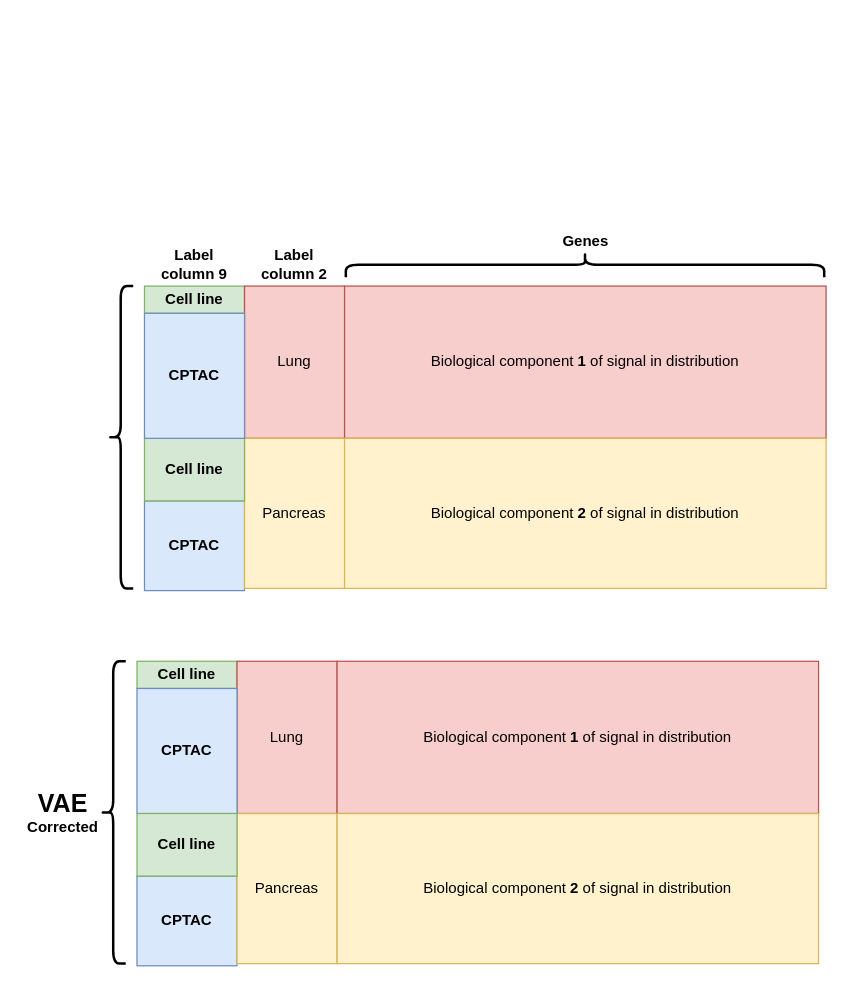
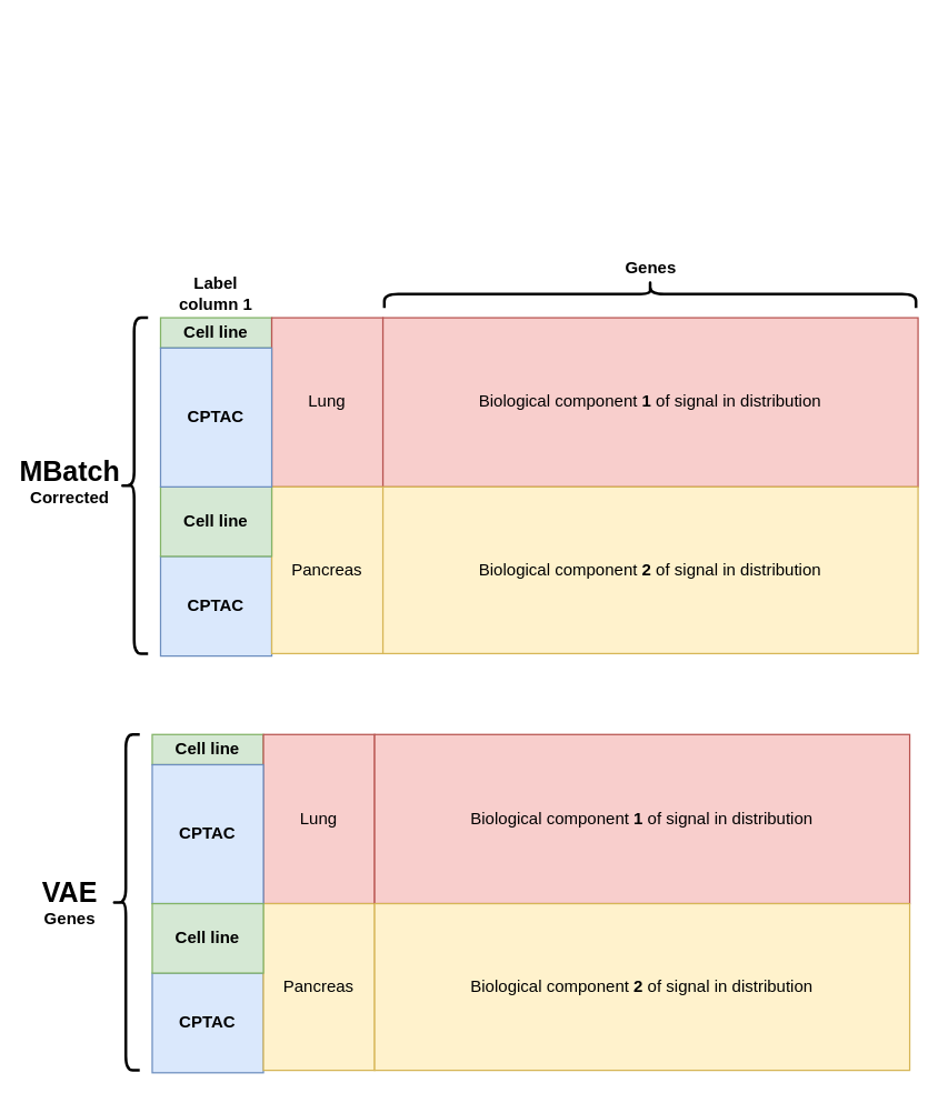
- <mxCell id="13" value="&lt;b style=&quot;border-color: var(--border-color);&quot;&gt;Label column 9&lt;/b&gt;" style="text;html=1;strokeColor=none;fillColor=none;align=center;verticalAlign=middle;whiteSpace=wrap;rounded=0;" parent="1" vertex="1"><mxGeometry x="125" y="196.25" width="60" height="30" as="geometry" /></mxCell>
+ <mxCell id="13" value="&lt;b style=&quot;border-color: var(--border-color);&quot;&gt;Label column 1&lt;/b&gt;" style="text;html=1;strokeColor=none;fillColor=none;align=center;verticalAlign=middle;whiteSpace=wrap;rounded=0;" parent="1" vertex="1"><mxGeometry x="125" y="196.25" width="60" height="30" as="geometry" /></mxCell>
- <mxCell id="14" value="&lt;b style=&quot;border-color: var(--border-color);&quot;&gt;Label column 2&lt;/b&gt;" style="text;html=1;strokeColor=none;fillColor=none;align=center;verticalAlign=middle;whiteSpace=wrap;rounded=0;" parent="1" vertex="1"><mxGeometry x="205" y="196.25" width="60" height="30" as="geometry" /></mxCell>
+ <mxCell id="10" value="&lt;b&gt;&lt;font style=&quot;font-size: 20px;&quot;&gt;MBatch&lt;/font&gt;&lt;br&gt;Corrected&lt;br&gt;&lt;/b&gt;" style="text;html=1;strokeColor=none;fillColor=none;align=center;verticalAlign=middle;whiteSpace=wrap;rounded=0;" parent="1" vertex="1"><mxGeometry x="20" y="331.12" width="60" height="30" as="geometry" /></mxCell>
- <mxCell id="21" value="&lt;b&gt;&lt;font style=&quot;font-size: 20px;&quot;&gt;VAE&lt;/font&gt;&lt;br&gt;Corrected&lt;br&gt;&lt;/b&gt;" style="text;html=1;strokeColor=none;fillColor=none;align=center;verticalAlign=middle;whiteSpace=wrap;rounded=0;" vertex="1" parent="1"><mxGeometry x="20" y="634.13" width="60" height="30" as="geometry" /></mxCell>
+ <mxCell id="21" value="&lt;b&gt;&lt;font style=&quot;font-size: 20px;&quot;&gt;VAE&lt;/font&gt;&lt;br&gt;Genes&lt;br&gt;&lt;/b&gt;" style="text;html=1;strokeColor=none;fillColor=none;align=center;verticalAlign=middle;whiteSpace=wrap;rounded=0;" vertex="1" parent="1"><mxGeometry x="20" y="634.13" width="60" height="30" as="geometry" /></mxCell>
